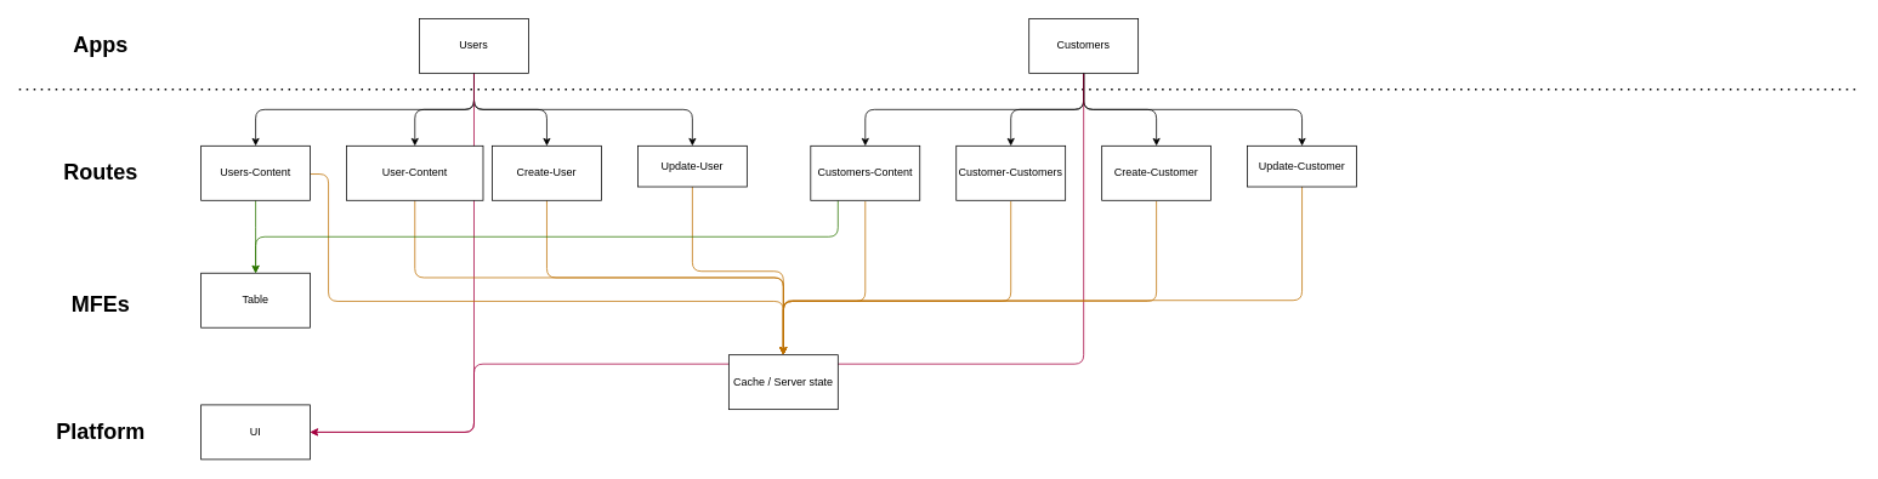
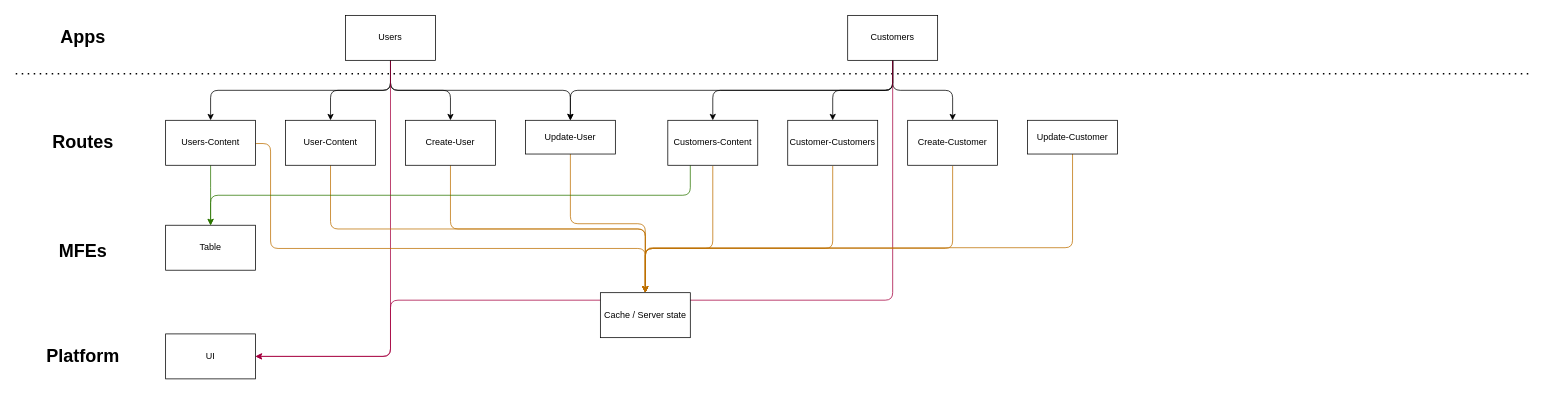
- <mxCell id="27" style="edgeStyle=elbowEdgeStyle;elbow=vertical;html=1;entryX=0.5;entryY=0;entryDx=0;entryDy=0;" parent="1" source="29" target="31" edge="1"><mxGeometry relative="1" as="geometry" /></mxCell>
+ <mxCell id="27" style="edgeStyle=elbowEdgeStyle;elbow=vertical;html=1;" parent="1" source="29" target="9" edge="1"><mxGeometry relative="1" as="geometry" /></mxCell>
- <mxCell id="16" value="User-Content" style="rounded=0;whiteSpace=wrap;html=1;" parent="1" vertex="1"><mxGeometry x="380" y="160" width="150" height="60" as="geometry" /></mxCell>
+ <mxCell id="16" value="User-Content" style="rounded=0;whiteSpace=wrap;html=1;" parent="1" vertex="1"><mxGeometry x="380" y="160" width="120" height="60" as="geometry" /></mxCell>
